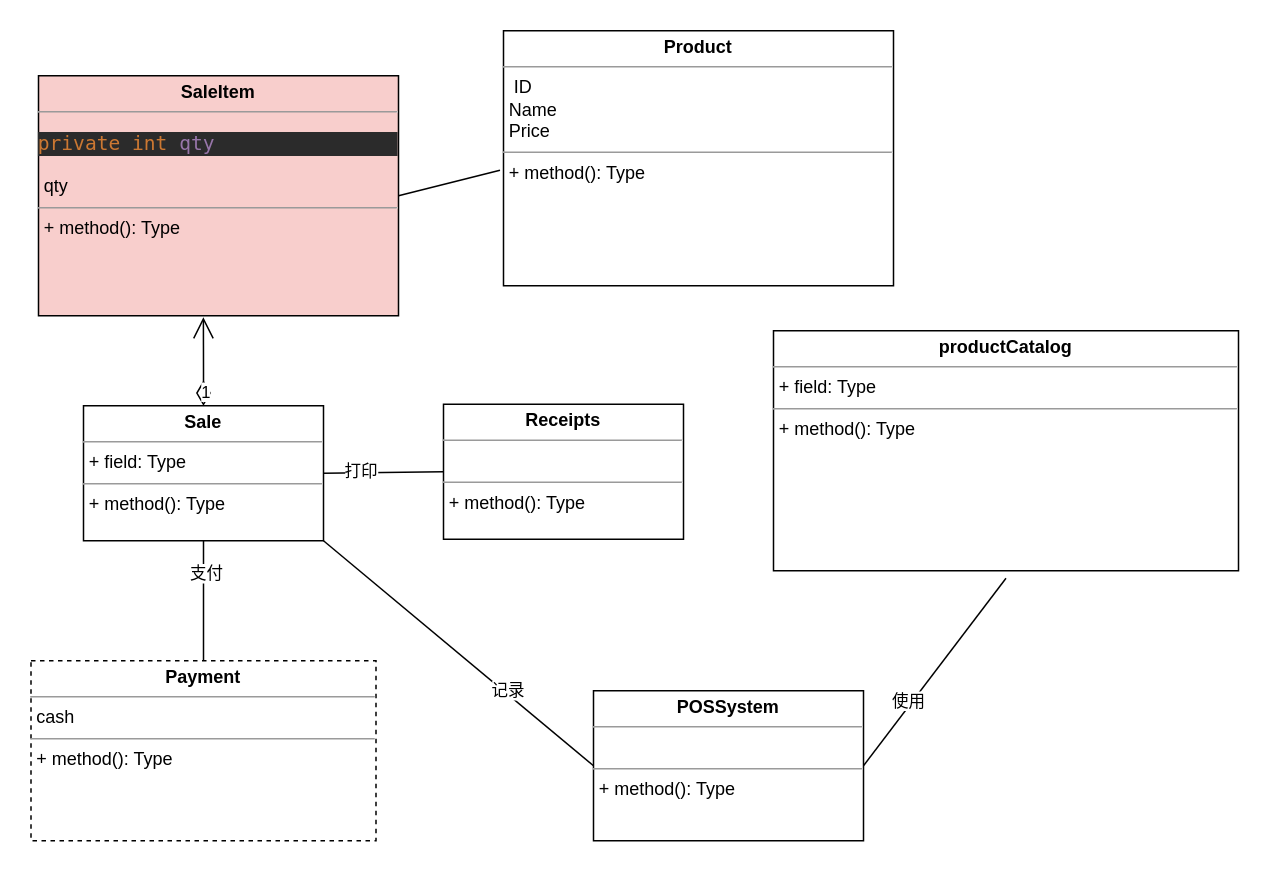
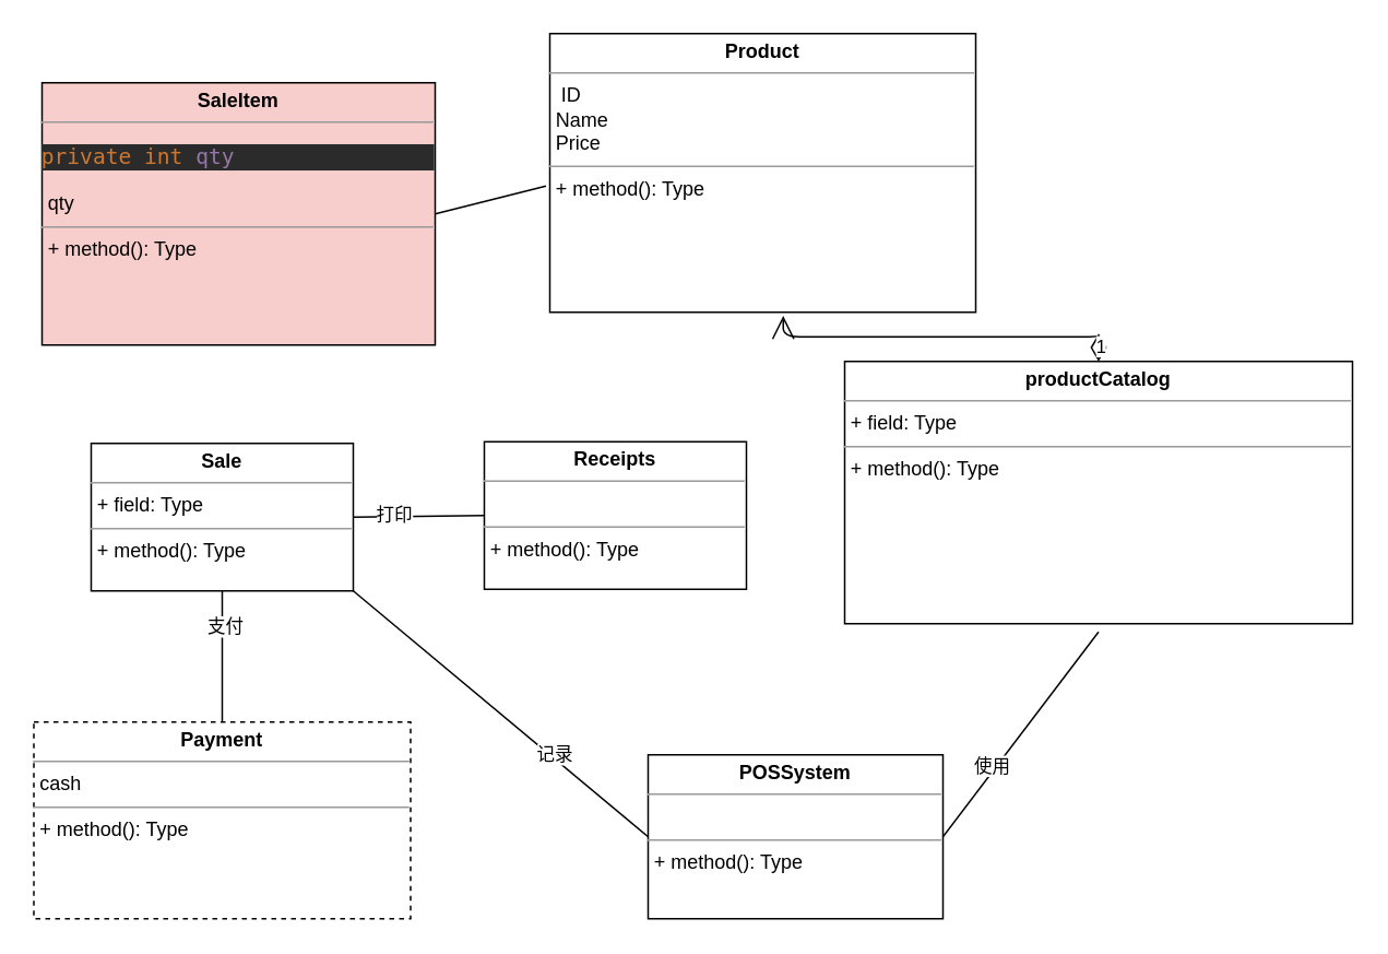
+ <mxCell id="8" value="1" style="endArrow=open;html=1;endSize=12;startArrow=diamondThin;startSize=14;startFill=0;edgeStyle=orthogonalEdgeStyle;align=left;verticalAlign=bottom;exitX=0.5;exitY=0;exitDx=0;exitDy=0;entryX=0.548;entryY=1.013;entryDx=0;entryDy=0;entryPerimeter=0;" edge="1" parent="1" source="3" target="5"><mxGeometry x="-1" y="3" relative="1" as="geometry"><mxPoint x="295" y="320" as="sourcePoint" /><mxPoint x="455" y="320" as="targetPoint" /></mxGeometry></mxCell>
- <mxCell id="9" value="1" style="endArrow=open;html=1;endSize=12;startArrow=diamondThin;startSize=14;startFill=0;edgeStyle=orthogonalEdgeStyle;align=left;verticalAlign=bottom;exitX=0.5;exitY=0;exitDx=0;exitDy=0;entryX=0.458;entryY=1.006;entryDx=0;entryDy=0;entryPerimeter=0;" edge="1" parent="1" source="7" target="6"><mxGeometry x="-1" y="3" relative="1" as="geometry"><mxPoint x="295" y="320" as="sourcePoint" /><mxPoint x="455" y="320" as="targetPoint" /></mxGeometry></mxCell>
